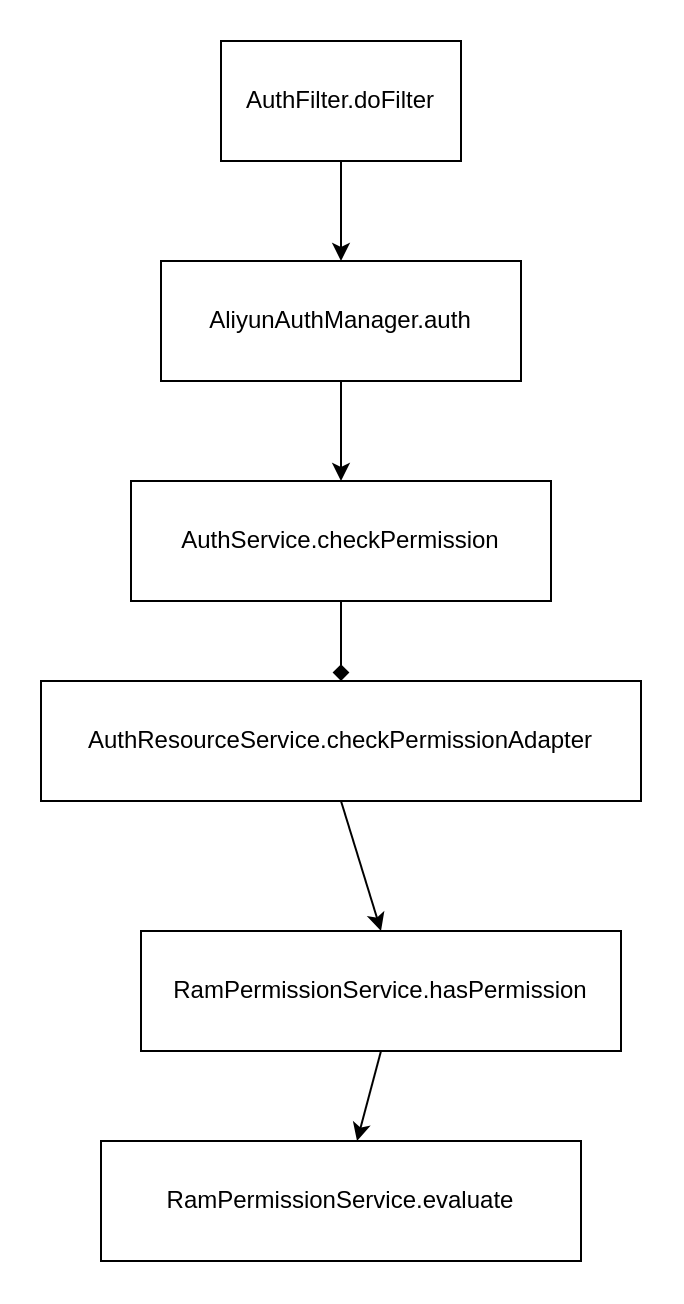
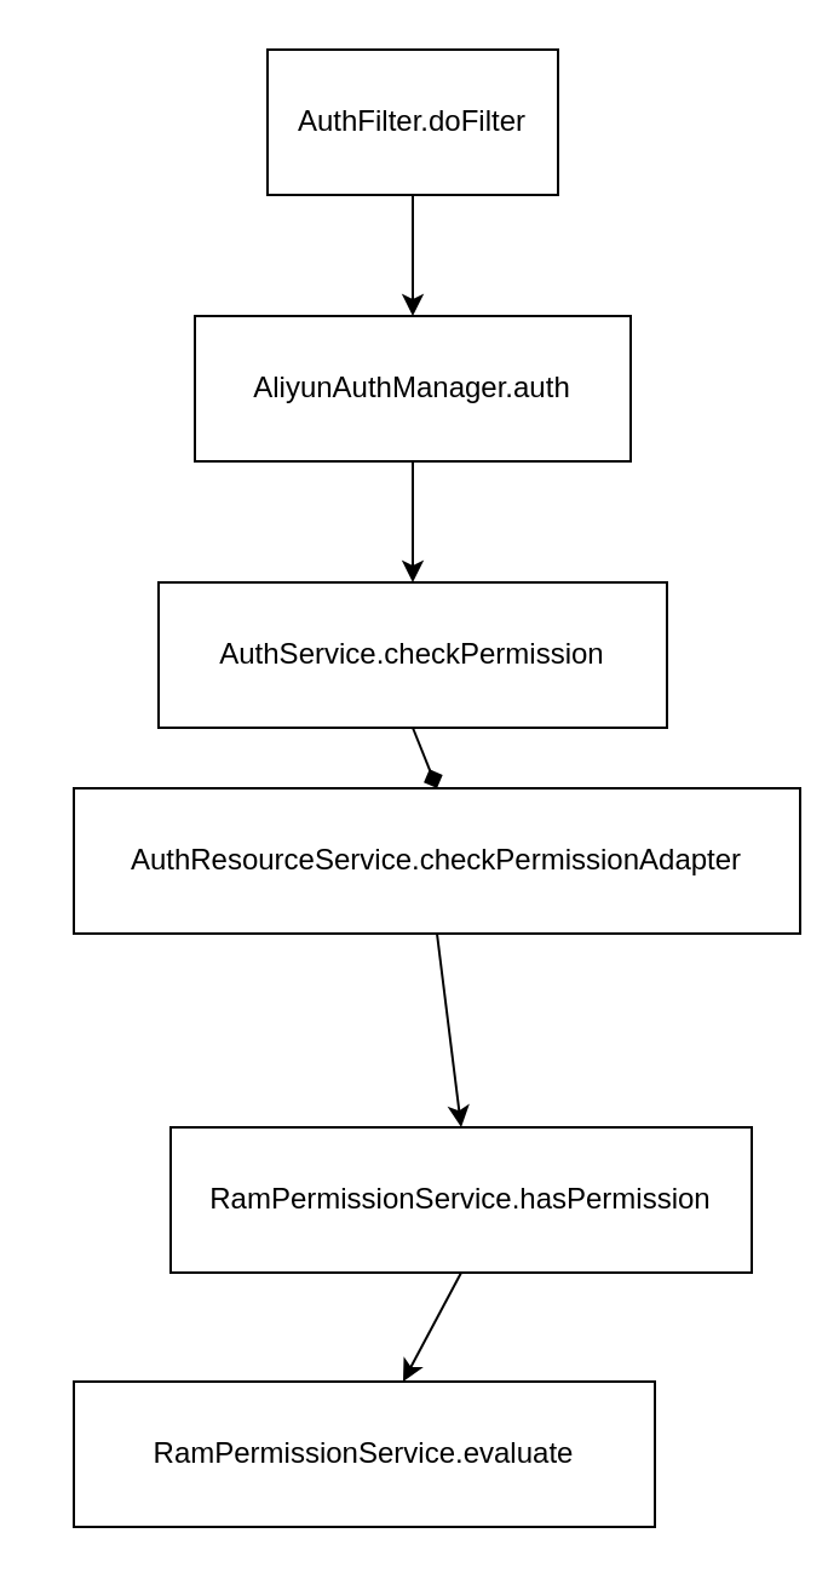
- <mxCell id="7" value="AuthResourceService.checkPermissionAdapter" style="rounded=0;whiteSpace=wrap;html=1;" vertex="1" parent="1"><mxGeometry x="20" y="340" width="300" height="60" as="geometry" /></mxCell>
+ <mxCell id="7" value="AuthResourceService.checkPermissionAdapter" style="rounded=0;whiteSpace=wrap;html=1;" vertex="1" parent="1"><mxGeometry x="30" y="325" width="300" height="60" as="geometry" /></mxCell>
- <mxCell id="11" value="RamPermissionService.evaluate" style="rounded=0;whiteSpace=wrap;html=1;" vertex="1" parent="1"><mxGeometry x="50" y="570" width="240" height="60" as="geometry" /></mxCell>
+ <mxCell id="11" value="RamPermissionService.evaluate" style="rounded=0;whiteSpace=wrap;html=1;" vertex="1" parent="1"><mxGeometry x="30" y="570" width="240" height="60" as="geometry" /></mxCell>
